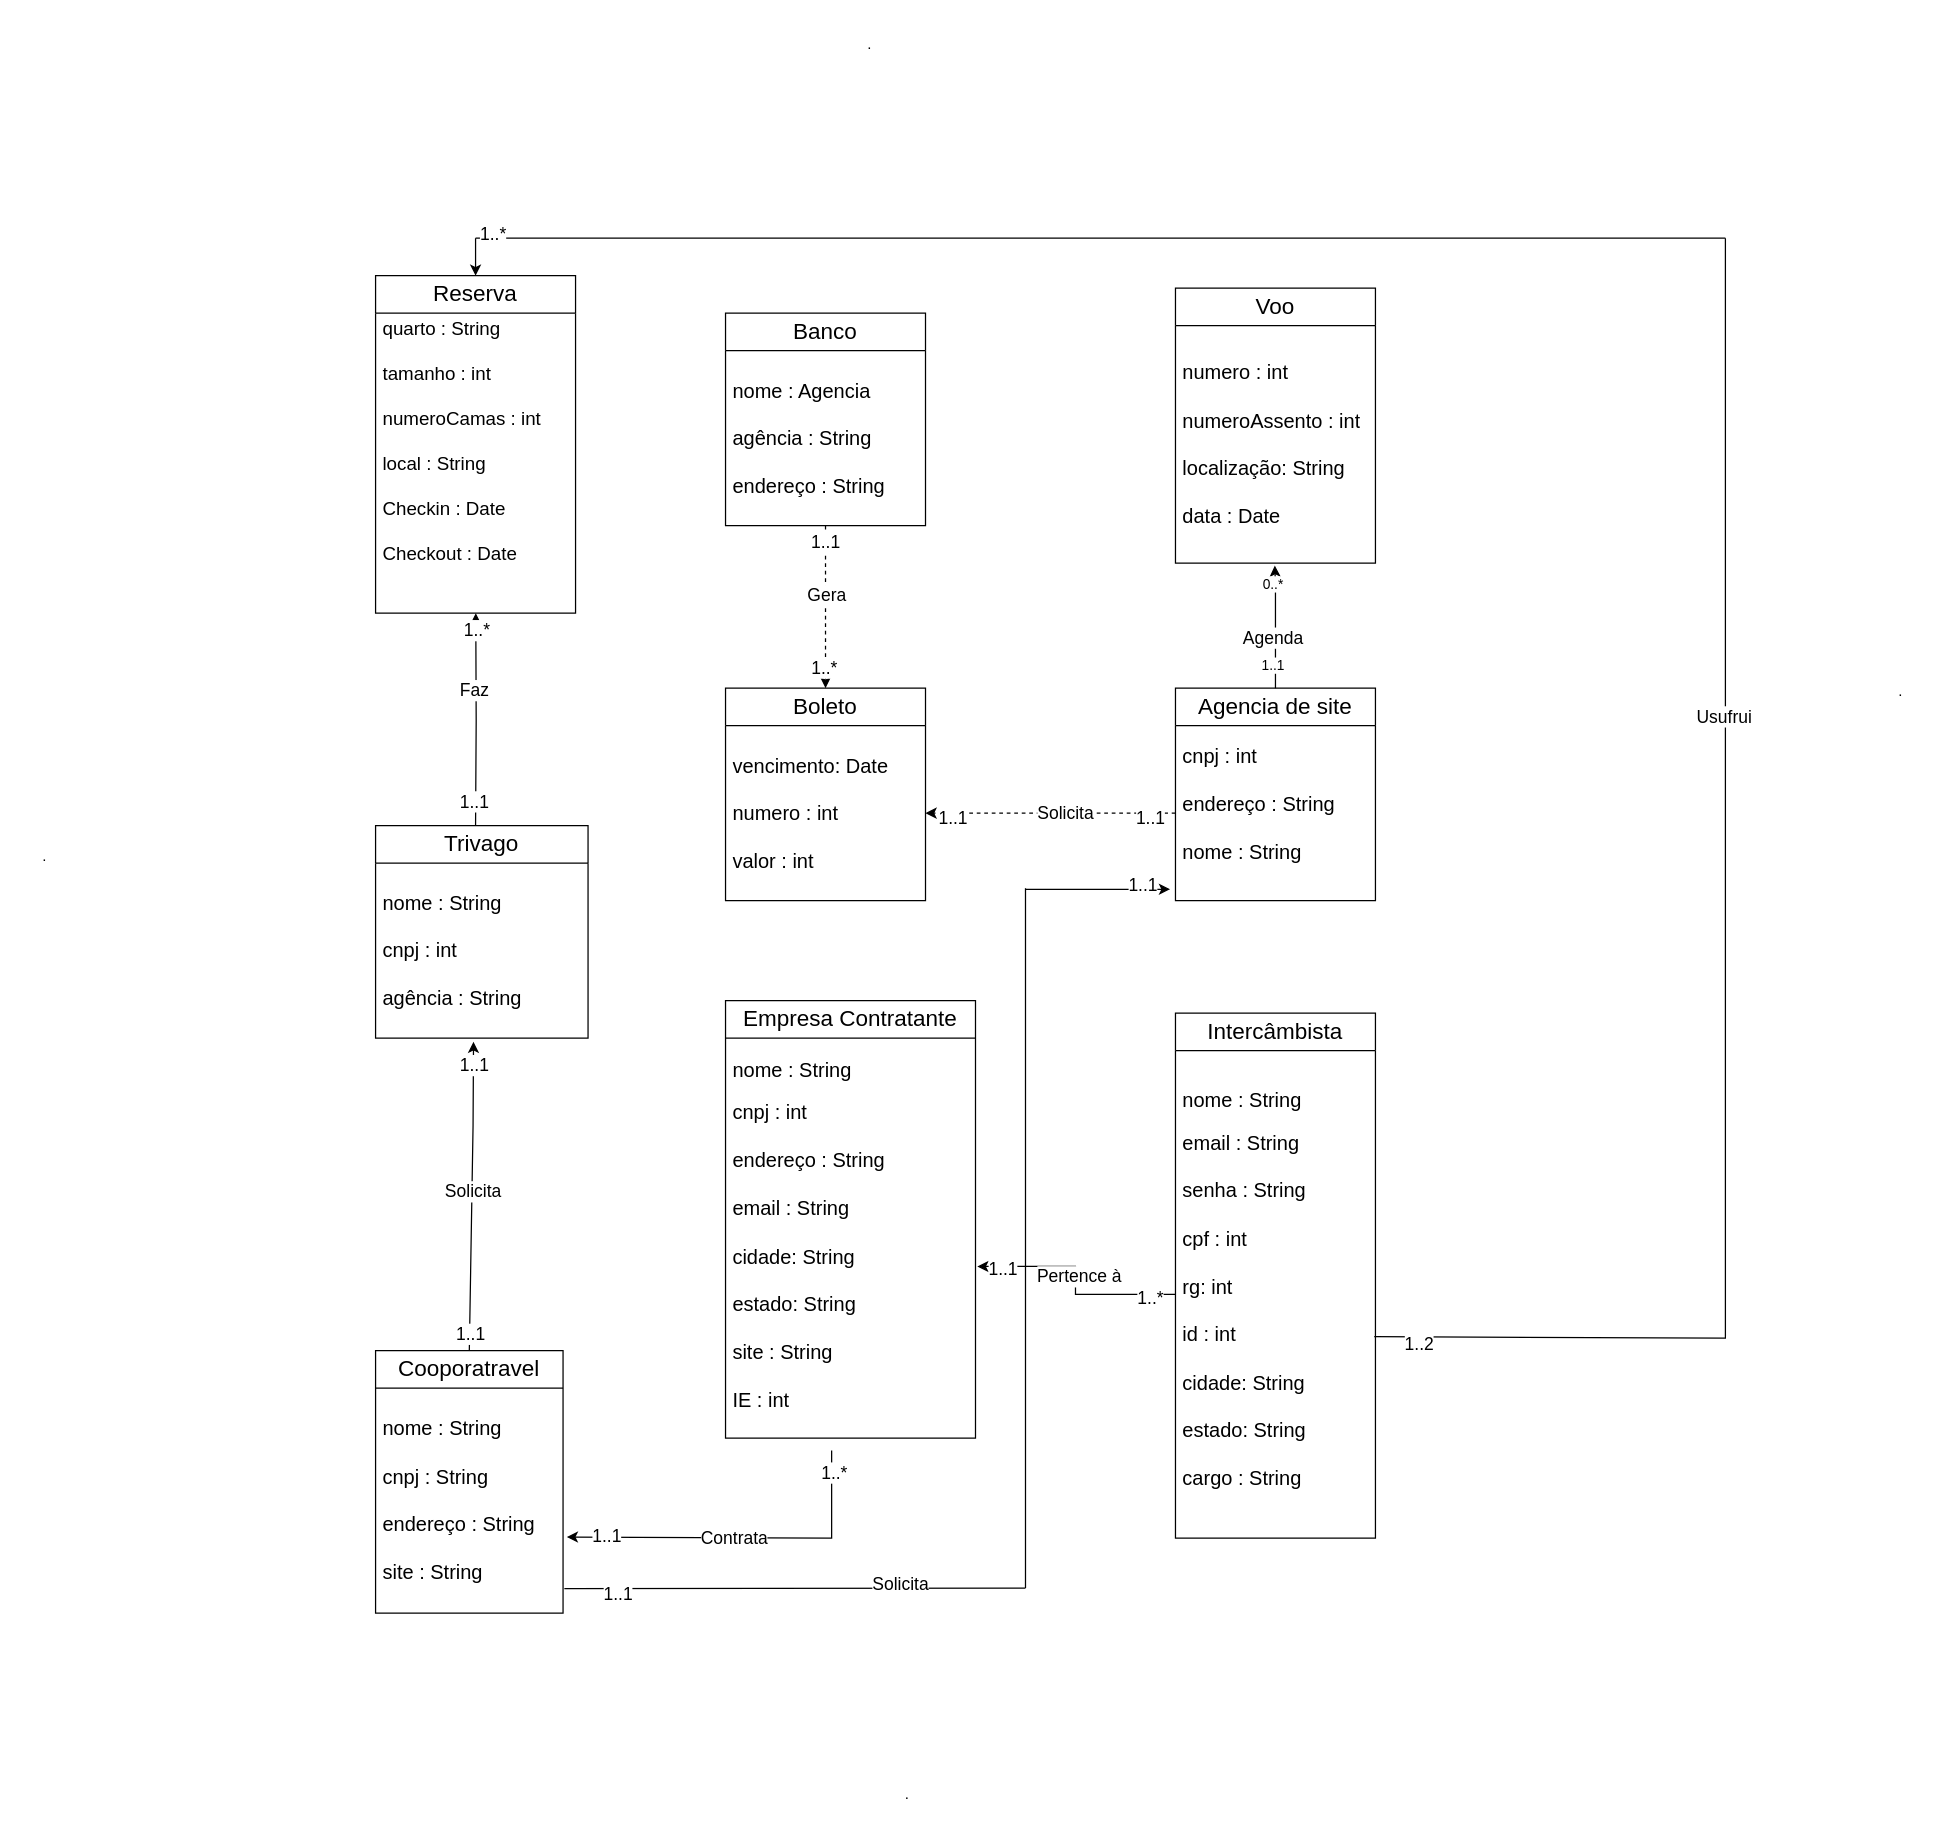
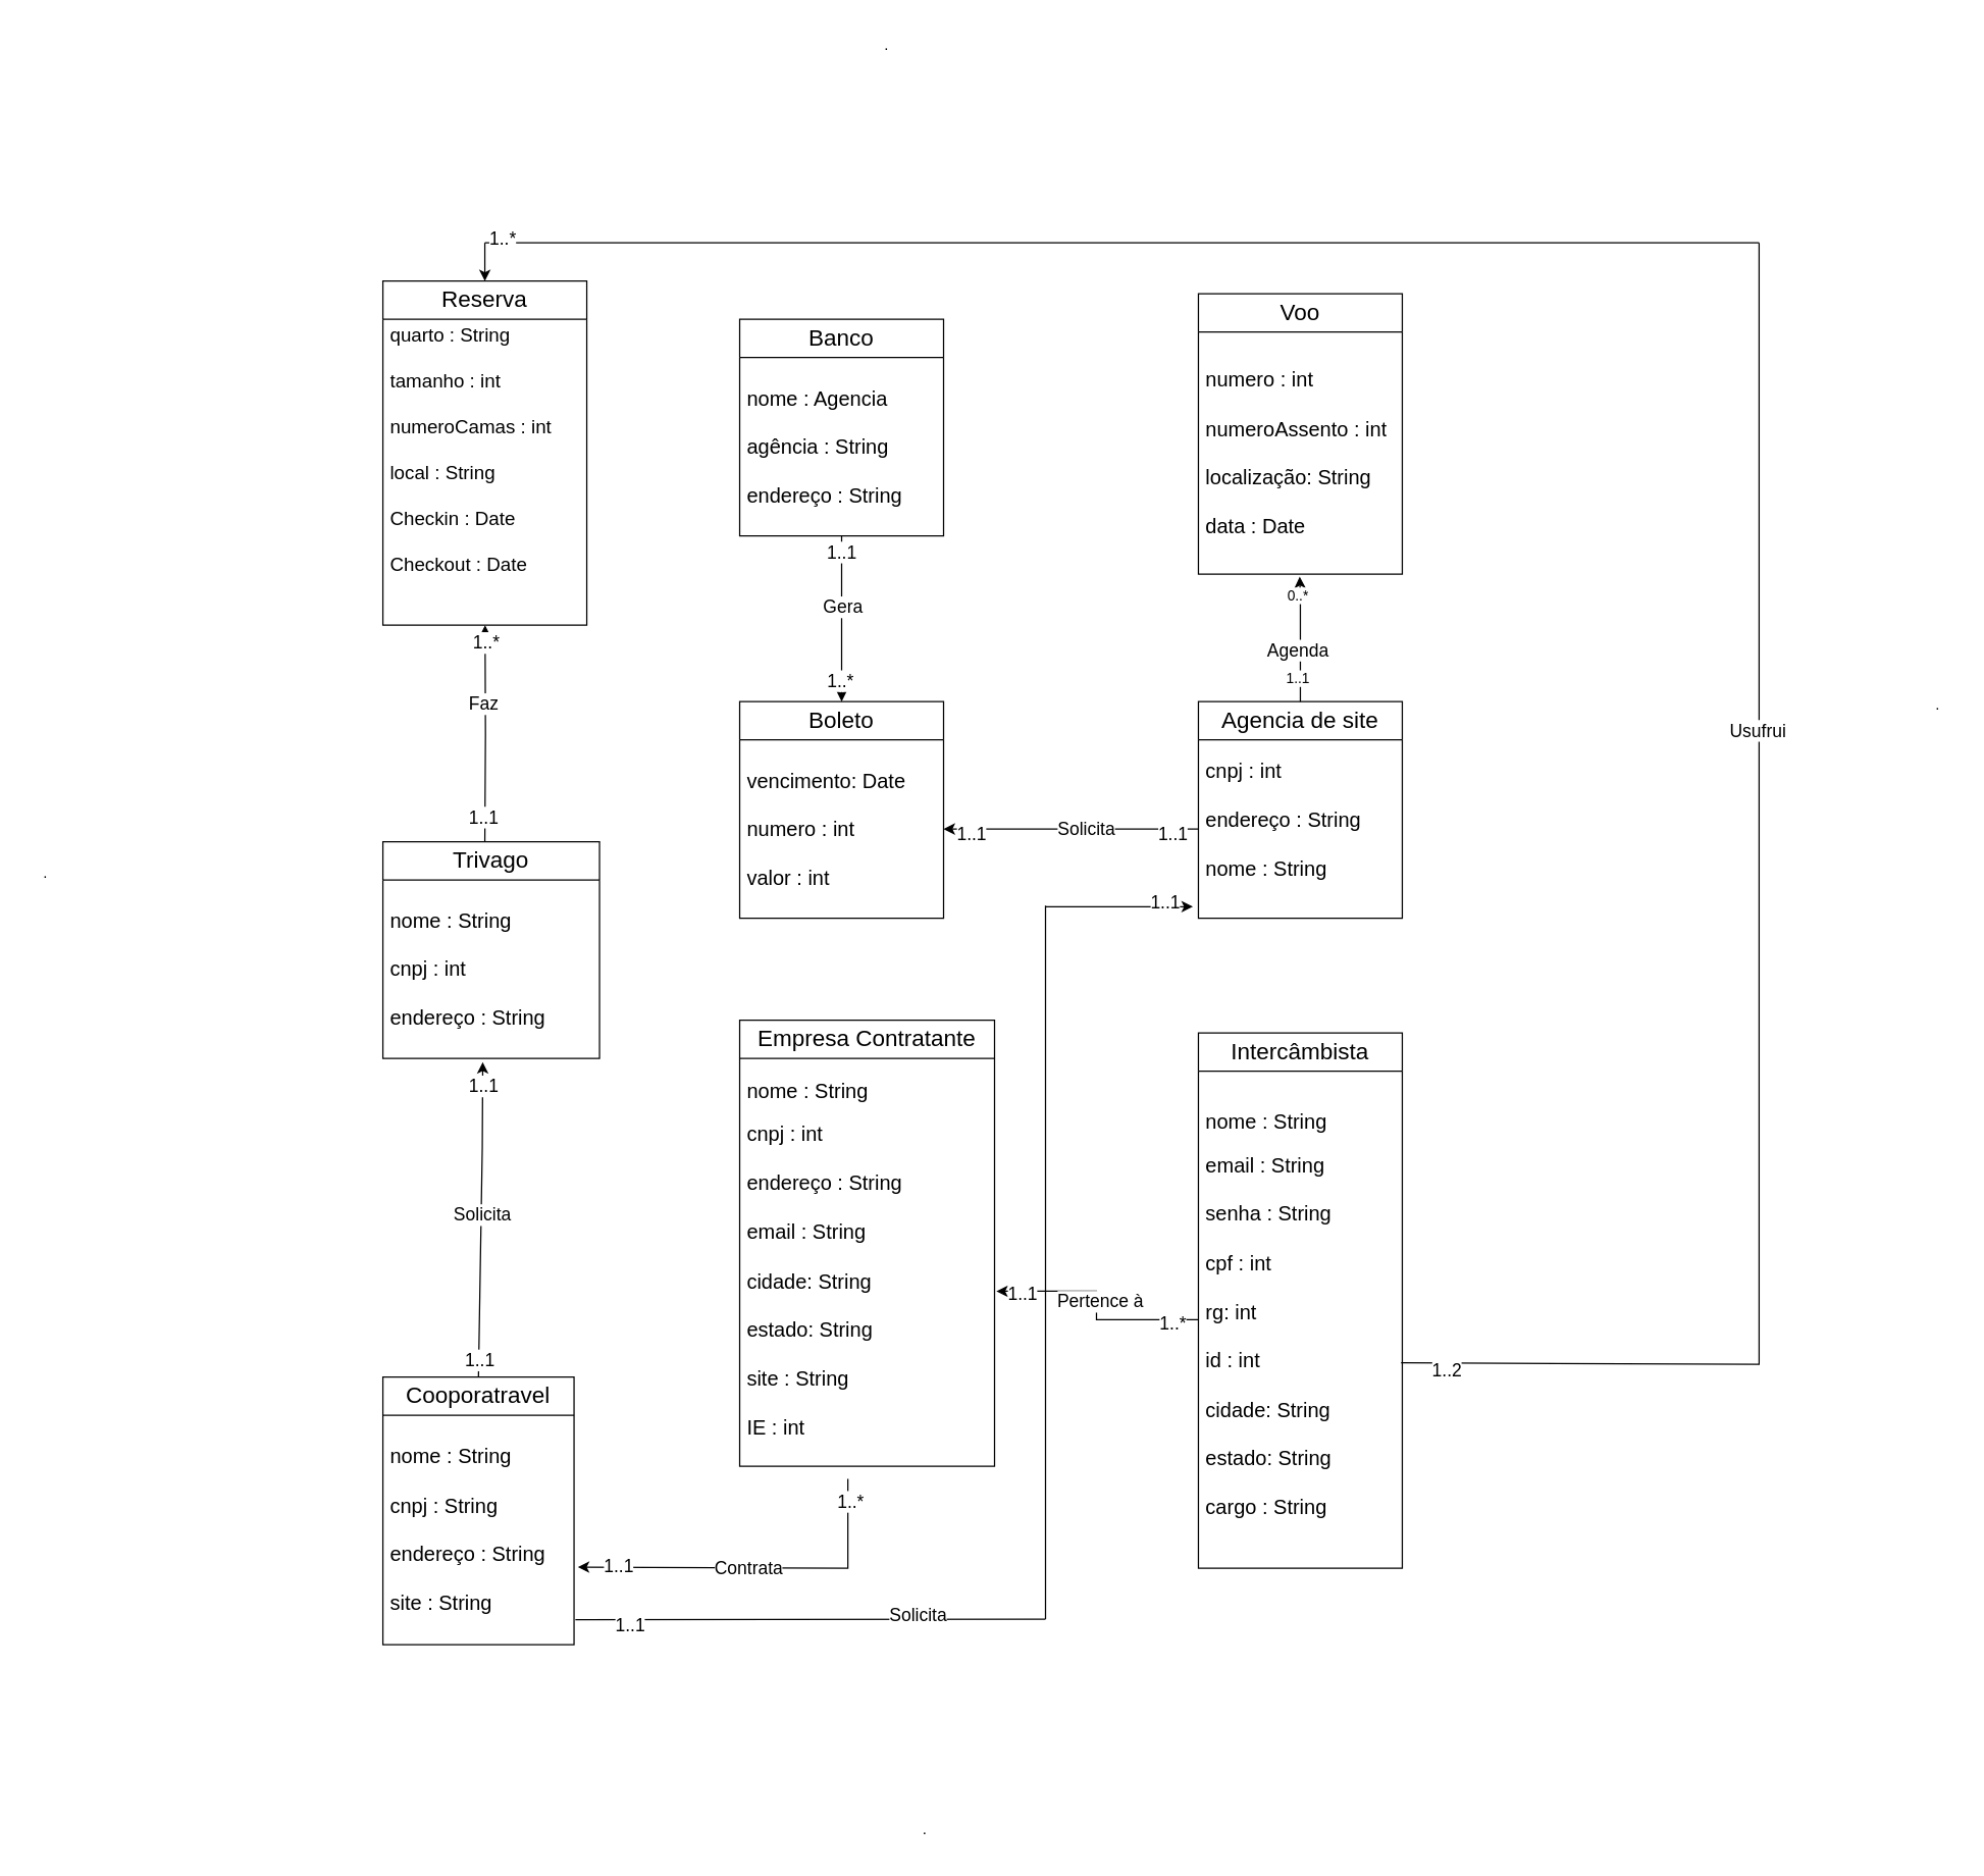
- <mxCell id="8" style="edgeStyle=orthogonalEdgeStyle;rounded=0;orthogonalLoop=1;jettySize=auto;html=1;entryX=0.5;entryY=0;entryDx=0;entryDy=0;dashed=1;" edge="1" parent="1" source="12" target="4"><mxGeometry relative="1" as="geometry" /></mxCell>
+ <mxCell id="8" style="edgeStyle=orthogonalEdgeStyle;rounded=0;orthogonalLoop=1;jettySize=auto;html=1;entryX=0.5;entryY=0;entryDx=0;entryDy=0;" edge="1" parent="1" source="12" target="4"><mxGeometry relative="1" as="geometry" /></mxCell>
- <mxCell id="16" style="edgeStyle=orthogonalEdgeStyle;rounded=0;orthogonalLoop=1;jettySize=auto;html=1;entryX=1;entryY=0.5;entryDx=0;entryDy=0;dashed=1;" edge="1" parent="1" source="7" target="5"><mxGeometry relative="1" as="geometry" /></mxCell>
+ <mxCell id="16" style="edgeStyle=orthogonalEdgeStyle;rounded=0;orthogonalLoop=1;jettySize=auto;html=1;entryX=1;entryY=0.5;entryDx=0;entryDy=0;" edge="1" parent="1" source="7" target="5"><mxGeometry relative="1" as="geometry" /></mxCell>
- <mxCell id="15" value="&lt;div&gt;&lt;br&gt;&lt;/div&gt;&lt;span style=&quot;font-size: medium;&quot;&gt;nome : String&lt;/span&gt;&lt;br&gt;&lt;div&gt;&lt;font size=&quot;3&quot;&gt;&lt;br&gt;&lt;/font&gt;&lt;div&gt;&lt;font size=&quot;3&quot;&gt;cnpj : int&lt;/font&gt;&lt;/div&gt;&lt;div&gt;&lt;font size=&quot;3&quot;&gt;&lt;br&gt;&lt;/font&gt;&lt;/div&gt;&lt;div&gt;&lt;font size=&quot;3&quot;&gt;agência : String&lt;/font&gt;&lt;/div&gt;&lt;div&gt;&lt;br&gt;&lt;/div&gt;&lt;/div&gt;" style="text;strokeColor=none;fillColor=none;align=left;verticalAlign=middle;spacingLeft=4;spacingRight=4;overflow=hidden;points=[[0,0.5],[1,0.5]];portConstraint=eastwest;rotatable=0;whiteSpace=wrap;html=1;" vertex="1" parent="14"><mxGeometry y="30" width="170" height="140" as="geometry" /></mxCell>
+ <mxCell id="15" value="&lt;div&gt;&lt;br&gt;&lt;/div&gt;&lt;span style=&quot;font-size: medium;&quot;&gt;nome : String&lt;/span&gt;&lt;br&gt;&lt;div&gt;&lt;font size=&quot;3&quot;&gt;&lt;br&gt;&lt;/font&gt;&lt;div&gt;&lt;font size=&quot;3&quot;&gt;cnpj : int&lt;/font&gt;&lt;/div&gt;&lt;div&gt;&lt;font size=&quot;3&quot;&gt;&lt;br&gt;&lt;/font&gt;&lt;/div&gt;&lt;div&gt;&lt;font size=&quot;3&quot;&gt;endereço : String&lt;/font&gt;&lt;/div&gt;&lt;div&gt;&lt;br&gt;&lt;/div&gt;&lt;/div&gt;" style="text;strokeColor=none;fillColor=none;align=left;verticalAlign=middle;spacingLeft=4;spacingRight=4;overflow=hidden;points=[[0,0.5],[1,0.5]];portConstraint=eastwest;rotatable=0;whiteSpace=wrap;html=1;" vertex="1" parent="14"><mxGeometry y="30" width="170" height="140" as="geometry" /></mxCell>
